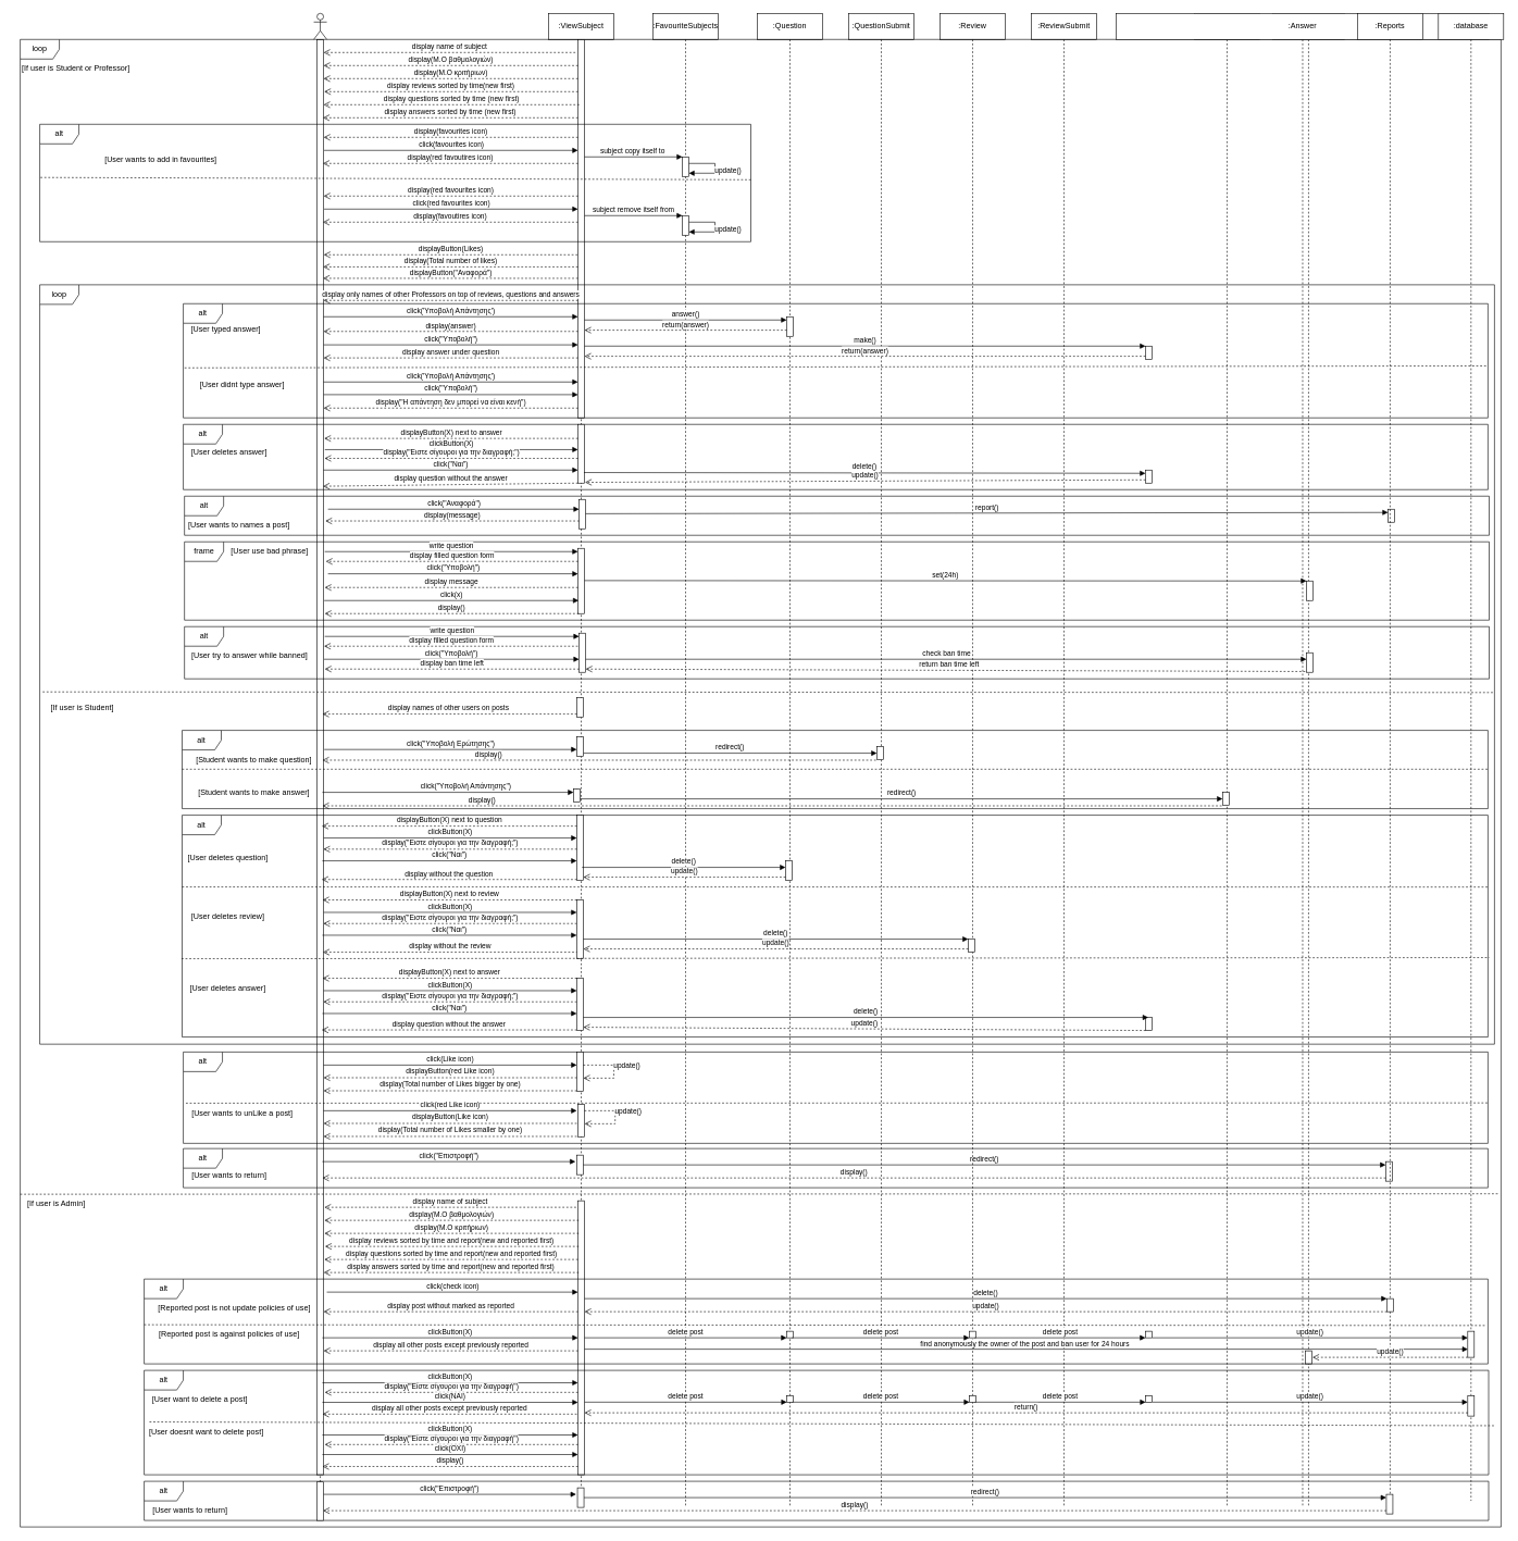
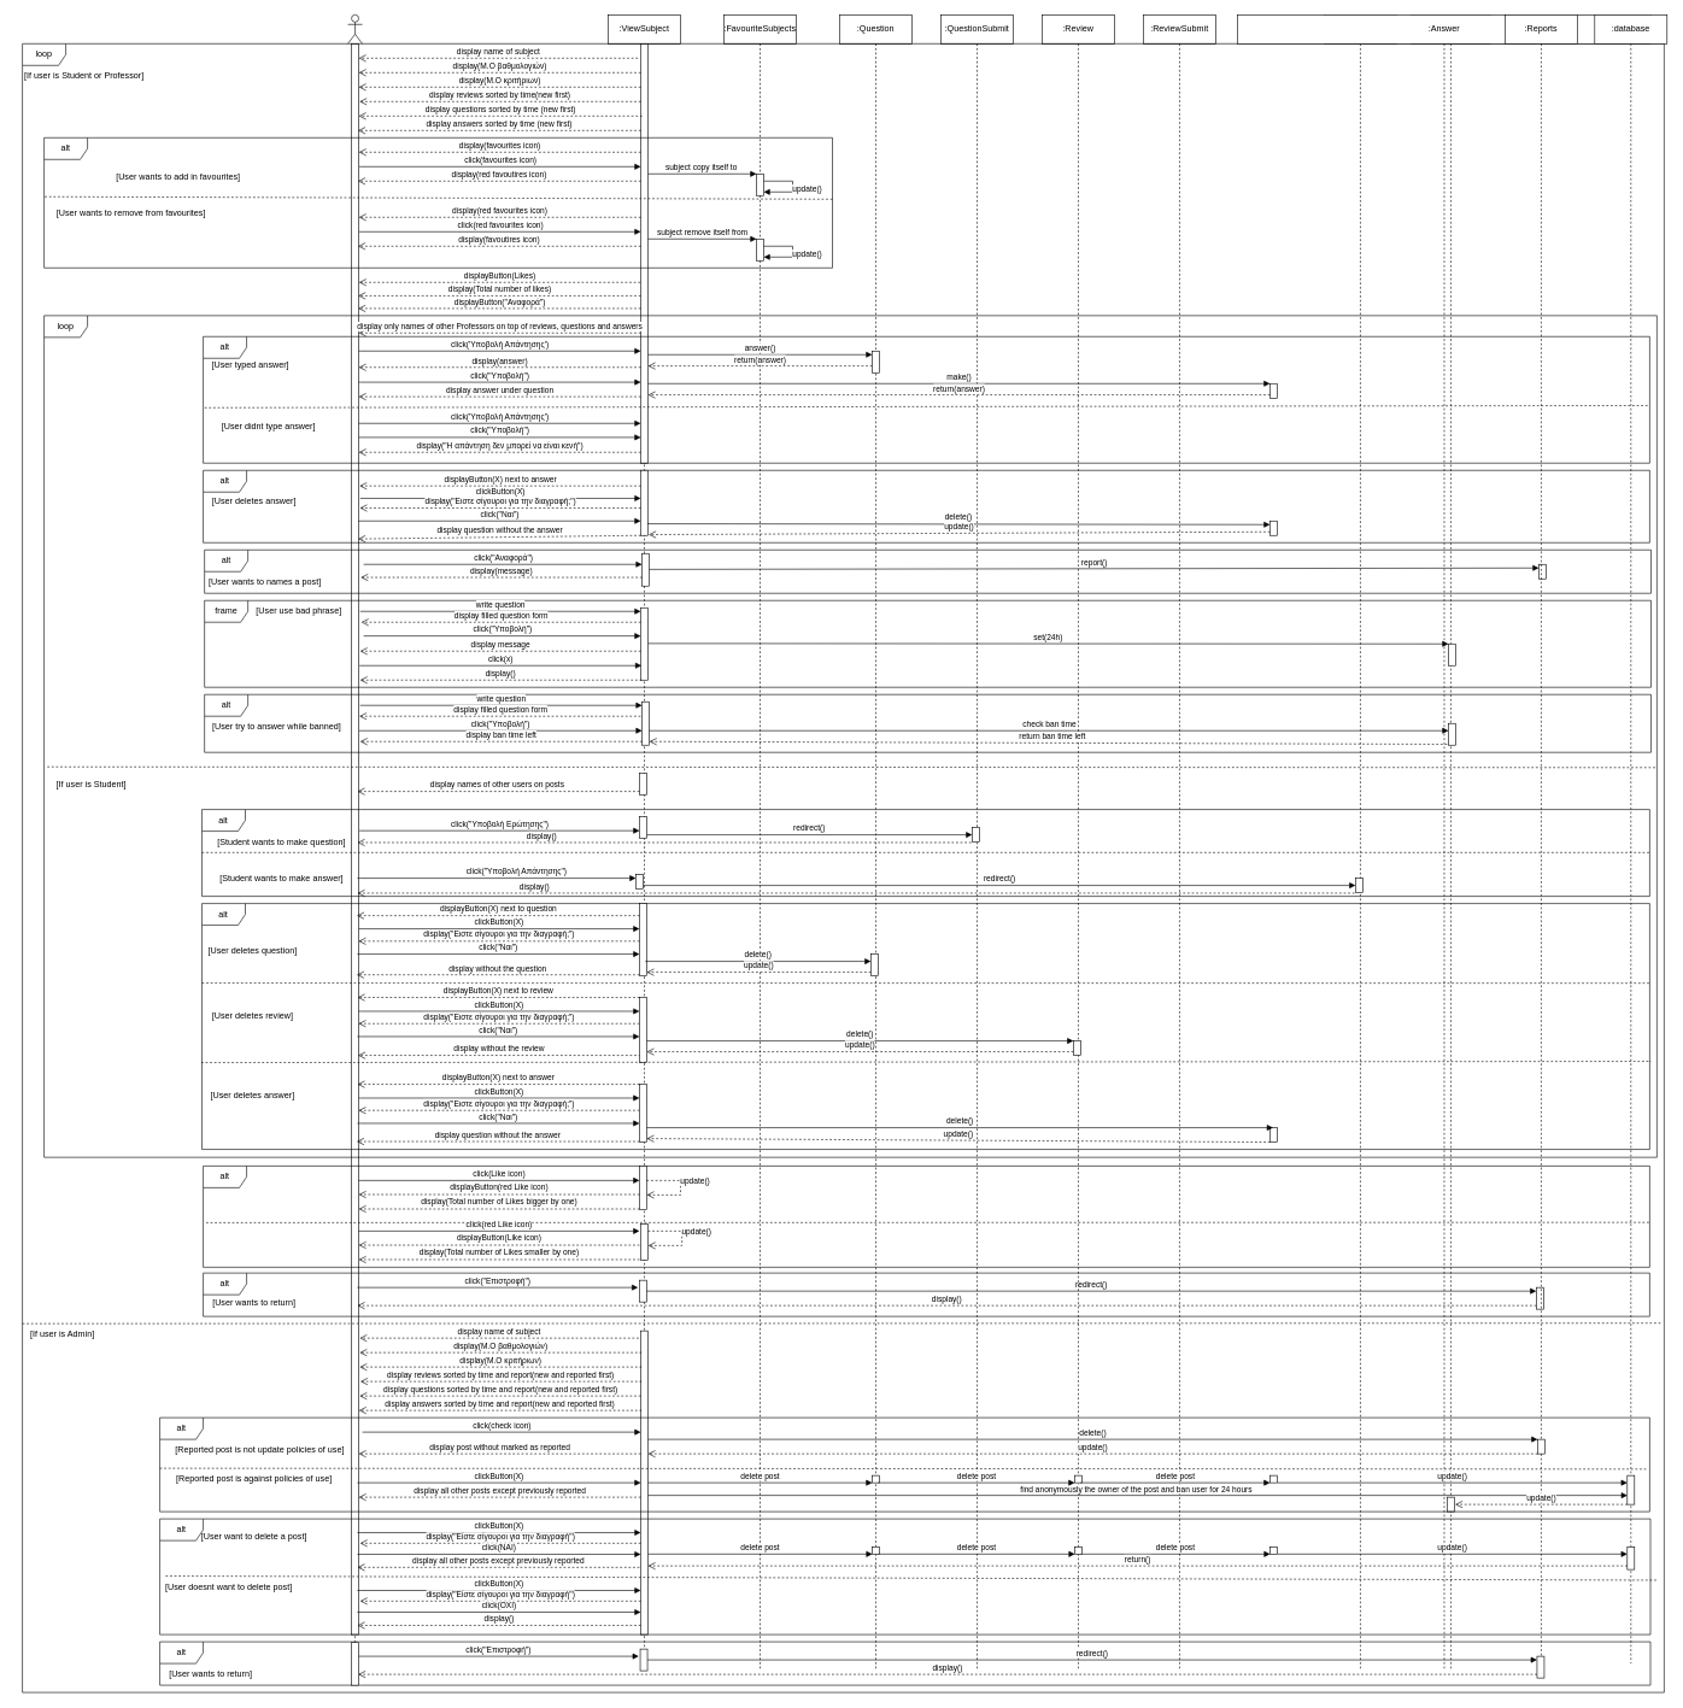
+ <mxCell id="48" value="[User wants to remove from favourites]" style="text;html=1;align=center;verticalAlign=middle;resizable=0;points=[];autosize=1;strokeColor=none;fillColor=none;" parent="1" vertex="1"><mxGeometry x="65" y="280" width="230" height="30" as="geometry" /></mxCell>
- <mxCell id="141" value="[User wants to unLike a post]" style="text;html=1;align=center;verticalAlign=middle;resizable=0;points=[];autosize=1;strokeColor=none;fillColor=none;" parent="1" vertex="1"><mxGeometry x="280" y="1692" width="180" height="30" as="geometry" /></mxCell>
- <mxCell id="182" value="[User want to delete a post]" style="text;html=1;align=center;verticalAlign=middle;resizable=0;points=[];autosize=1;strokeColor=none;fillColor=none;" parent="1" vertex="1"><mxGeometry x="220" y="2129" width="170" height="30" as="geometry" /></mxCell>
+ <mxCell id="182" value="[User want to delete a post]" style="text;html=1;align=center;verticalAlign=middle;resizable=0;points=[];autosize=1;strokeColor=none;fillColor=none;" parent="1" vertex="1"><mxGeometry x="265" y="2109" width="170" height="30" as="geometry" /></mxCell>
